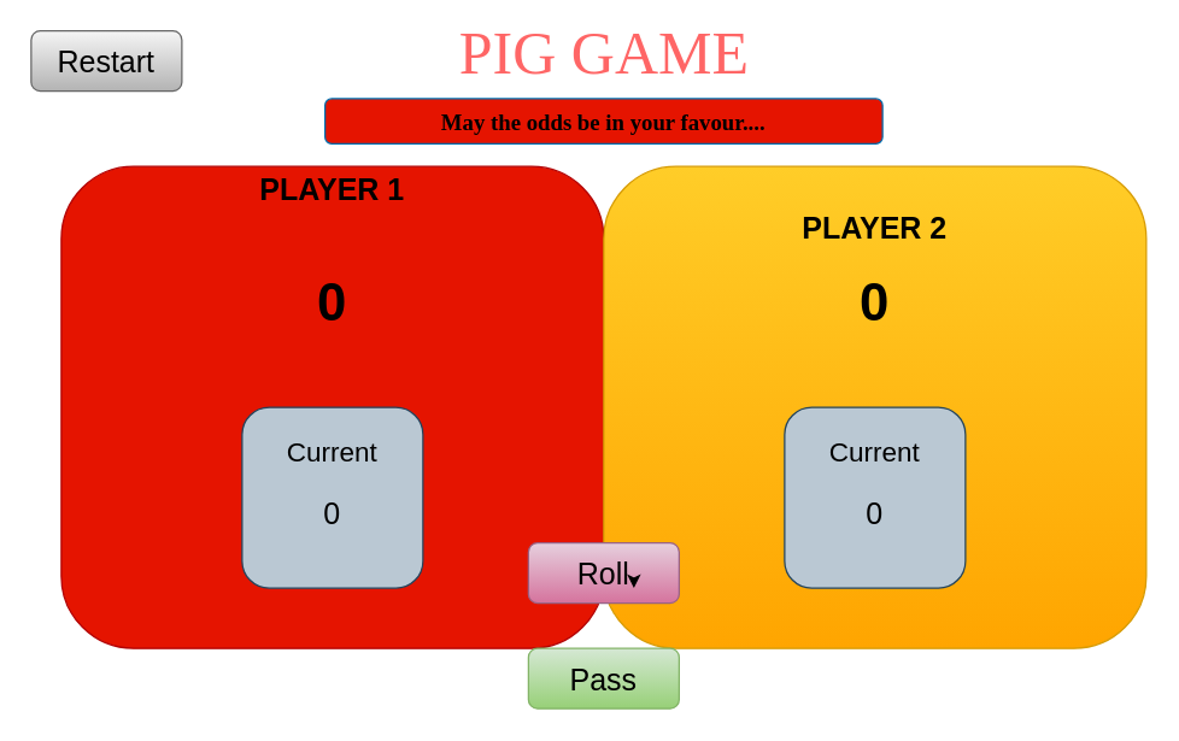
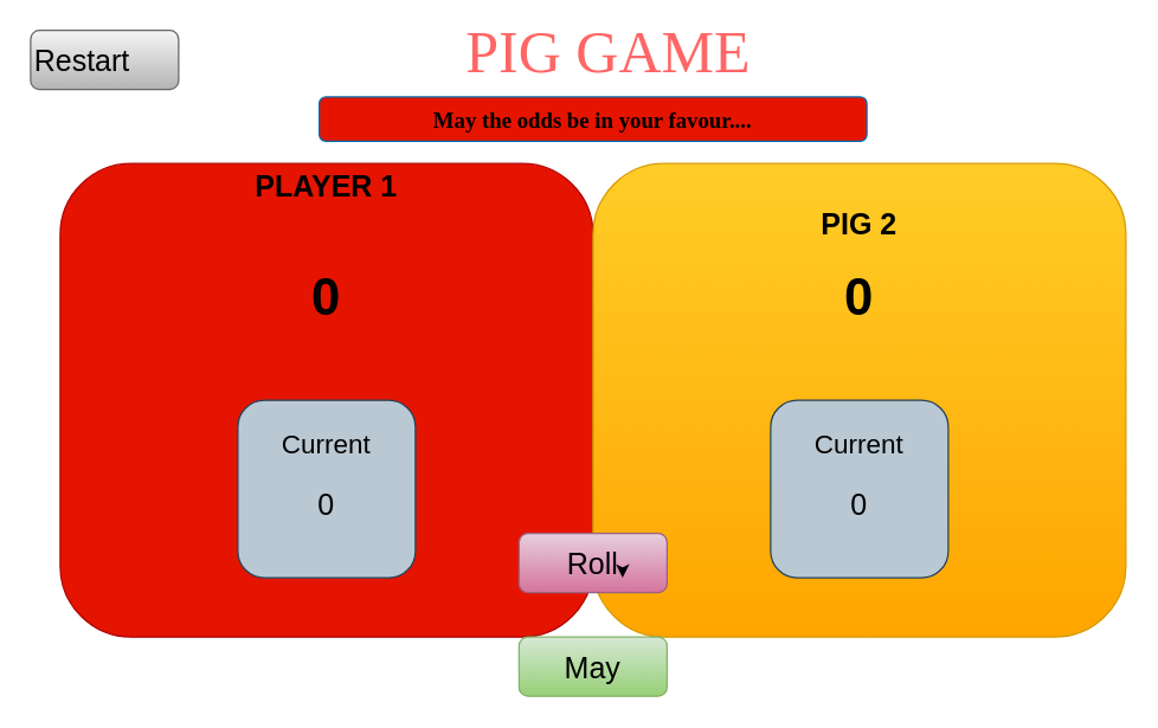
- <mxCell id="3" value="&lt;font color=&quot;#ff6666&quot; style=&quot;font-size: 40px&quot;&gt;PIG GAME&lt;/font&gt;" style="text;html=1;align=center;verticalAlign=middle;resizable=0;points=[];autosize=1;strokeColor=none;fontFamily=Times New Roman;" parent="1" vertex="1"><mxGeometry x="295" y="20" width="210" height="30" as="geometry" /></mxCell>
+ <mxCell id="3" value="&lt;font color=&quot;#ff6666&quot; style=&quot;font-size: 40px&quot;&gt;PIG GAME&lt;/font&gt;" style="text;html=1;align=center;verticalAlign=middle;resizable=0;points=[];autosize=1;strokeColor=none;fontFamily=Times New Roman;" parent="1" vertex="1"><mxGeometry x="305" y="20" width="210" height="30" as="geometry" /></mxCell>
- <mxCell id="22" value="Restart" style="text;html=1;strokeColor=none;fillColor=none;align=center;verticalAlign=middle;whiteSpace=wrap;rounded=0;fontSize=20;fontColor=#000000;" vertex="1" parent="1"><mxGeometry x="50" y="30" width="40" height="20" as="geometry" /></mxCell>
+ <mxCell id="22" value="Restart" style="text;html=1;strokeColor=none;fillColor=none;align=center;verticalAlign=middle;whiteSpace=wrap;rounded=0;fontSize=20;fontColor=#000000;" vertex="1" parent="1"><mxGeometry x="35" y="30" width="40" height="20" as="geometry" /></mxCell>
- <mxCell id="11" value="&lt;font style=&quot;font-size: 20px&quot; color=&quot;#000000&quot;&gt;&lt;b&gt;PLAYER 2&lt;/b&gt;&lt;/font&gt;" style="text;html=1;strokeColor=none;fillColor=none;align=center;verticalAlign=middle;whiteSpace=wrap;rounded=0;" vertex="1" parent="1"><mxGeometry x="520" y="140" width="120" height="20" as="geometry" /></mxCell>
+ <mxCell id="11" value="&lt;font style=&quot;font-size: 20px&quot; color=&quot;#000000&quot;&gt;&lt;b&gt;PIG 2&lt;/b&gt;&lt;/font&gt;" style="text;html=1;strokeColor=none;fillColor=none;align=center;verticalAlign=middle;whiteSpace=wrap;rounded=0;" vertex="1" parent="1"><mxGeometry x="520" y="140" width="120" height="20" as="geometry" /></mxCell>
- <mxCell id="19" value="Pass" style="text;html=1;strokeColor=none;fillColor=none;align=center;verticalAlign=middle;whiteSpace=wrap;rounded=0;fontSize=20;fontColor=#000000;" vertex="1" parent="1"><mxGeometry x="380" y="440" width="40" height="20" as="geometry" /></mxCell>
+ <mxCell id="19" value="May" style="text;html=1;strokeColor=none;fillColor=none;align=center;verticalAlign=middle;whiteSpace=wrap;rounded=0;fontSize=20;fontColor=#000000;" vertex="1" parent="1"><mxGeometry x="380" y="440" width="40" height="20" as="geometry" /></mxCell>
